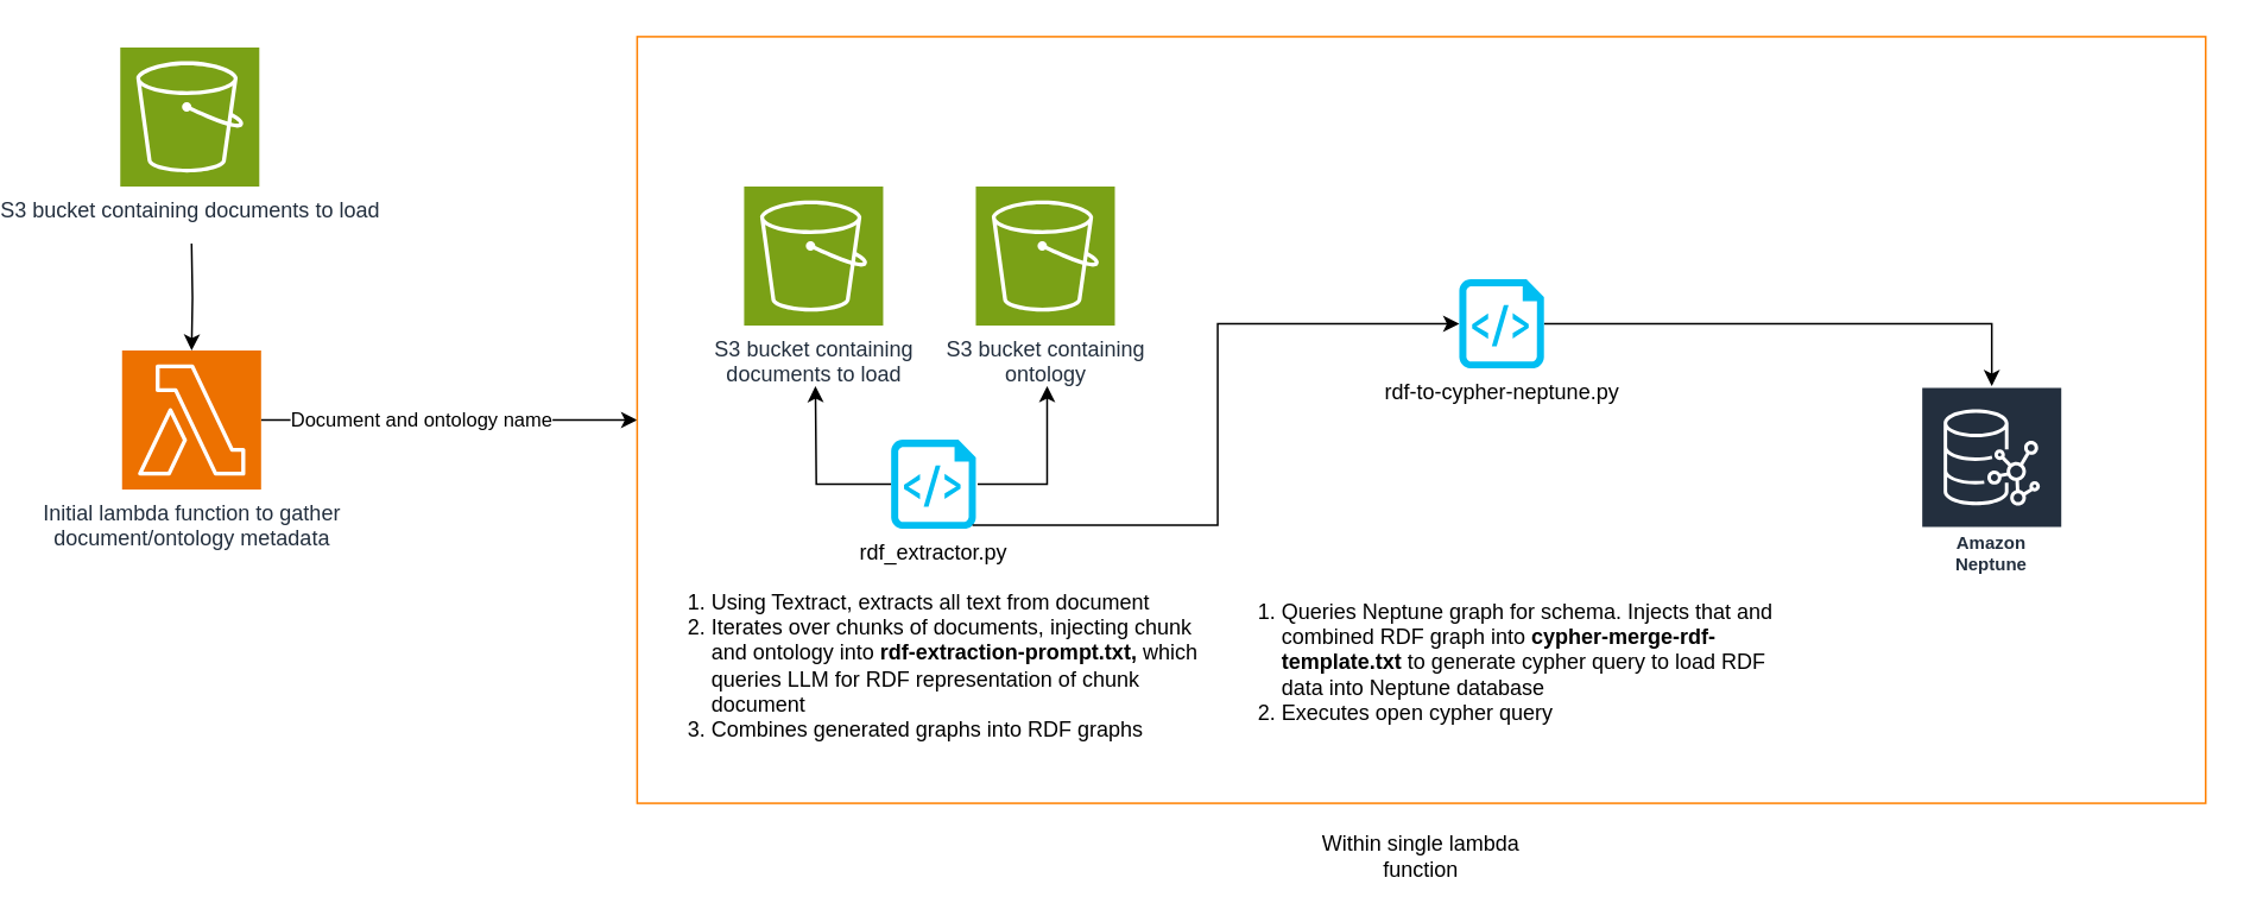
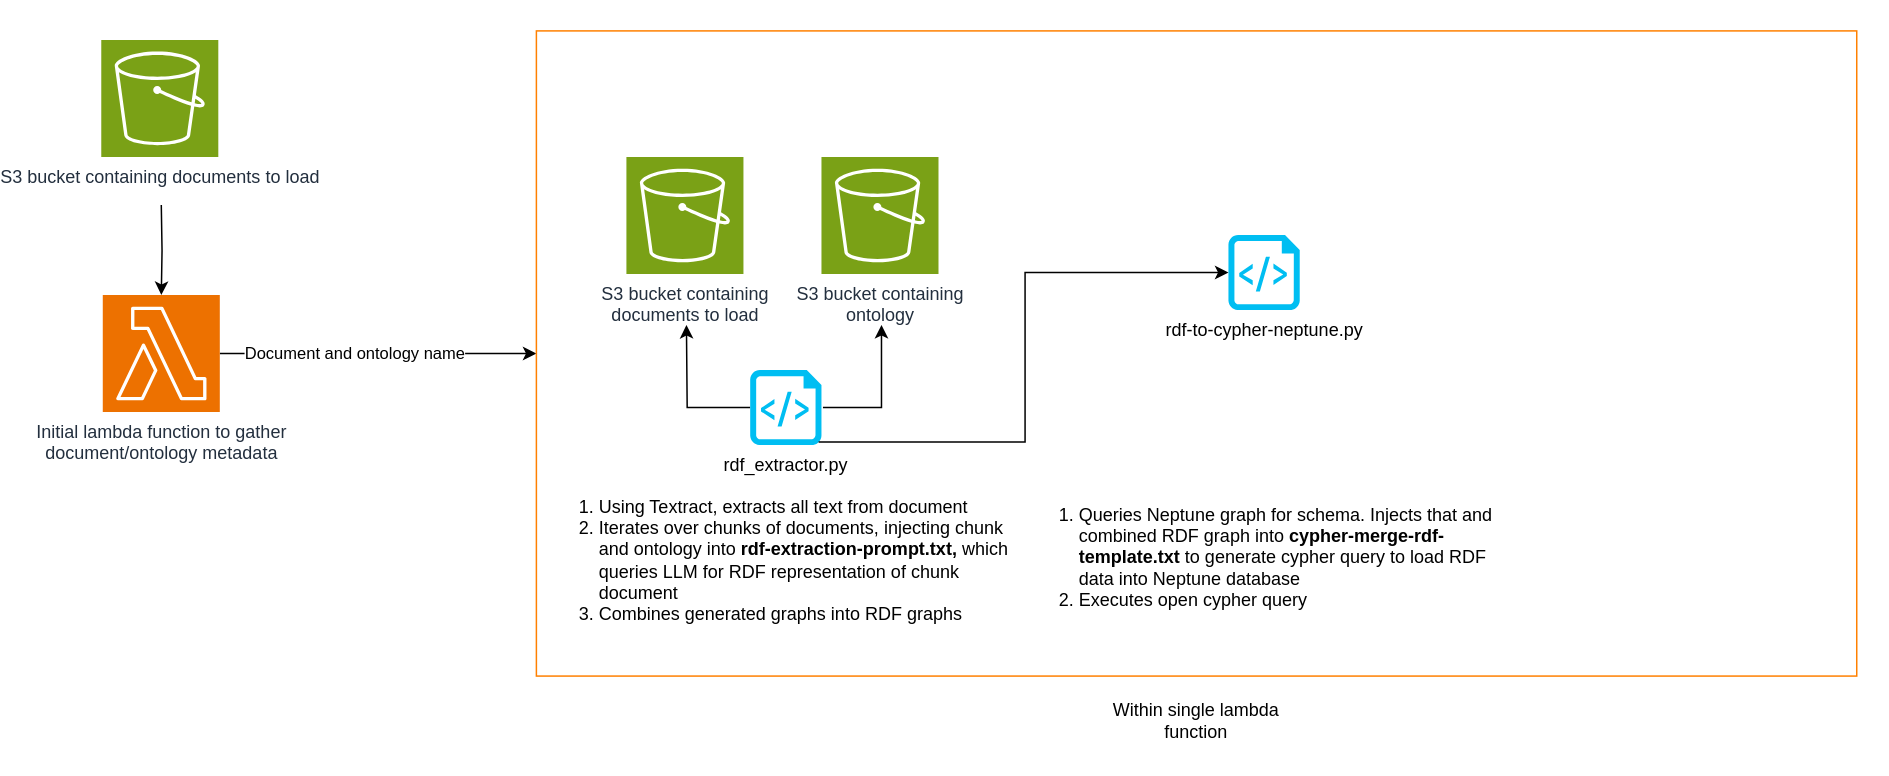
- <mxCell id="15" style="edgeStyle=orthogonalEdgeStyle;rounded=0;orthogonalLoop=1;jettySize=auto;html=1;" edge="1" parent="1" source="16" target="19"><mxGeometry relative="1" as="geometry" /></mxCell>
- <mxCell id="19" value="Amazon Neptune" style="sketch=0;outlineConnect=0;fontColor=#232F3E;gradientColor=none;strokeColor=#ffffff;fillColor=#232F3E;dashed=0;verticalLabelPosition=middle;verticalAlign=bottom;align=center;html=1;whiteSpace=wrap;fontSize=10;fontStyle=1;spacing=3;shape=mxgraph.aws4.productIcon;prIcon=mxgraph.aws4.neptune;" vertex="1" parent="1"><mxGeometry x="1030" y="216" width="80" height="110" as="geometry" /></mxCell>
